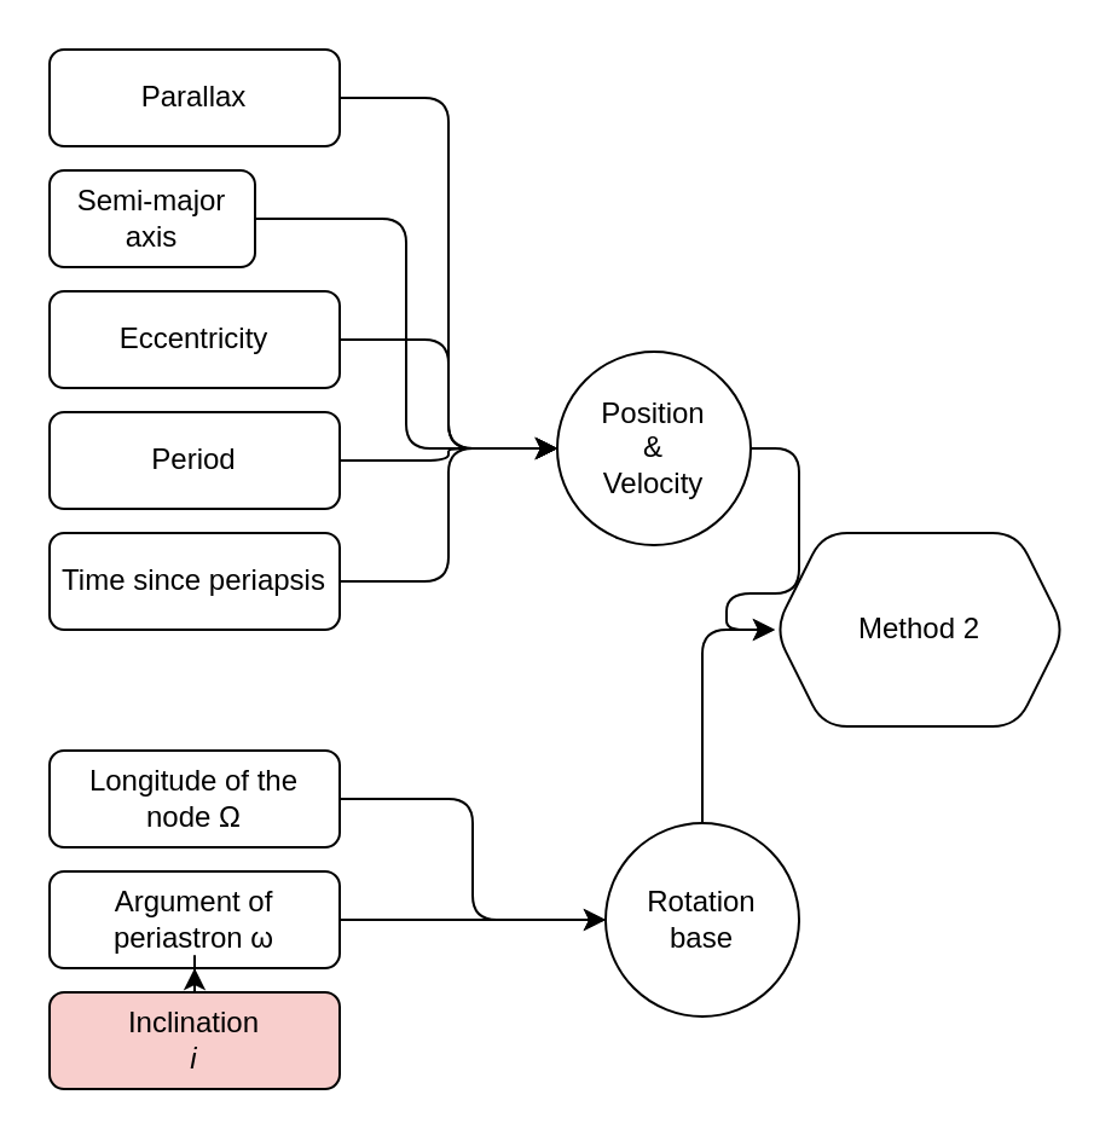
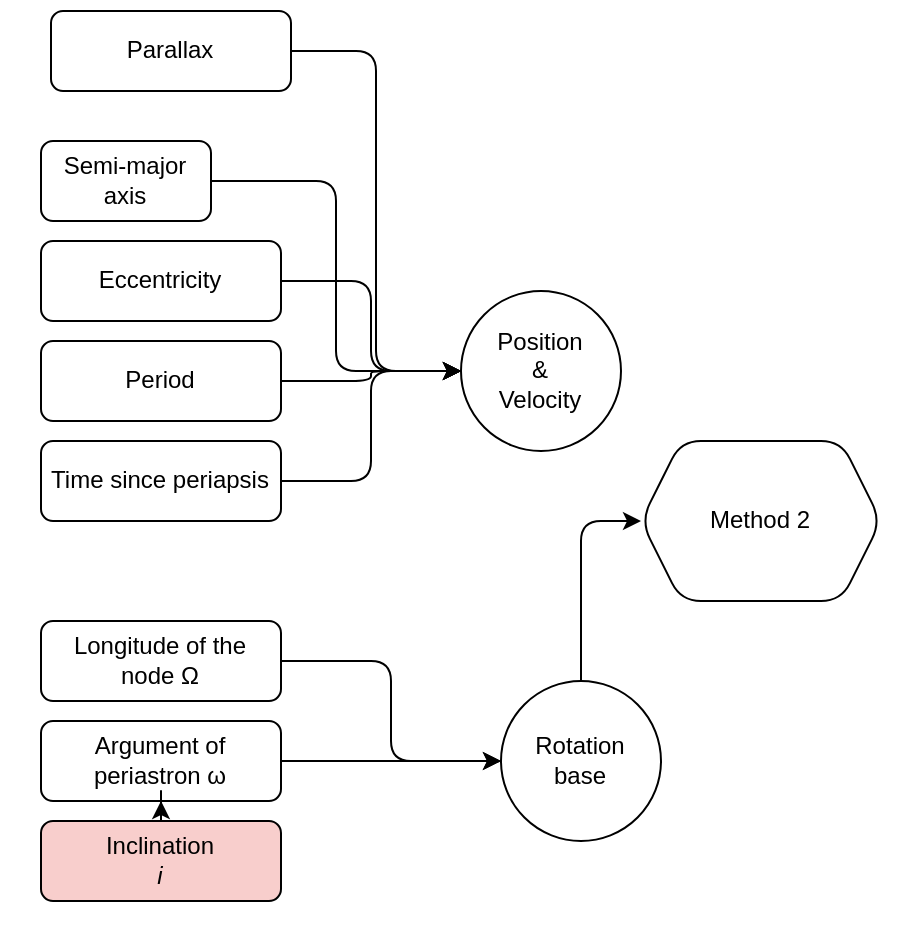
- <mxCell id="10" value="Parallax" style="rounded=1;whiteSpace=wrap;html=1;" parent="1" vertex="1"><mxGeometry x="20" y="20" width="120" height="40" as="geometry" /></mxCell>
+ <mxCell id="10" value="Parallax" style="rounded=1;whiteSpace=wrap;html=1;" parent="1" vertex="1"><mxGeometry x="25" y="5" width="120" height="40" as="geometry" /></mxCell>
- <mxCell id="5" style="edgeStyle=orthogonalEdgeStyle;rounded=1;orthogonalLoop=1;jettySize=auto;html=1;entryX=0;entryY=0.5;entryDx=0;entryDy=0;" parent="1" source="6" target="2" edge="1"><mxGeometry relative="1" as="geometry" /></mxCell>
